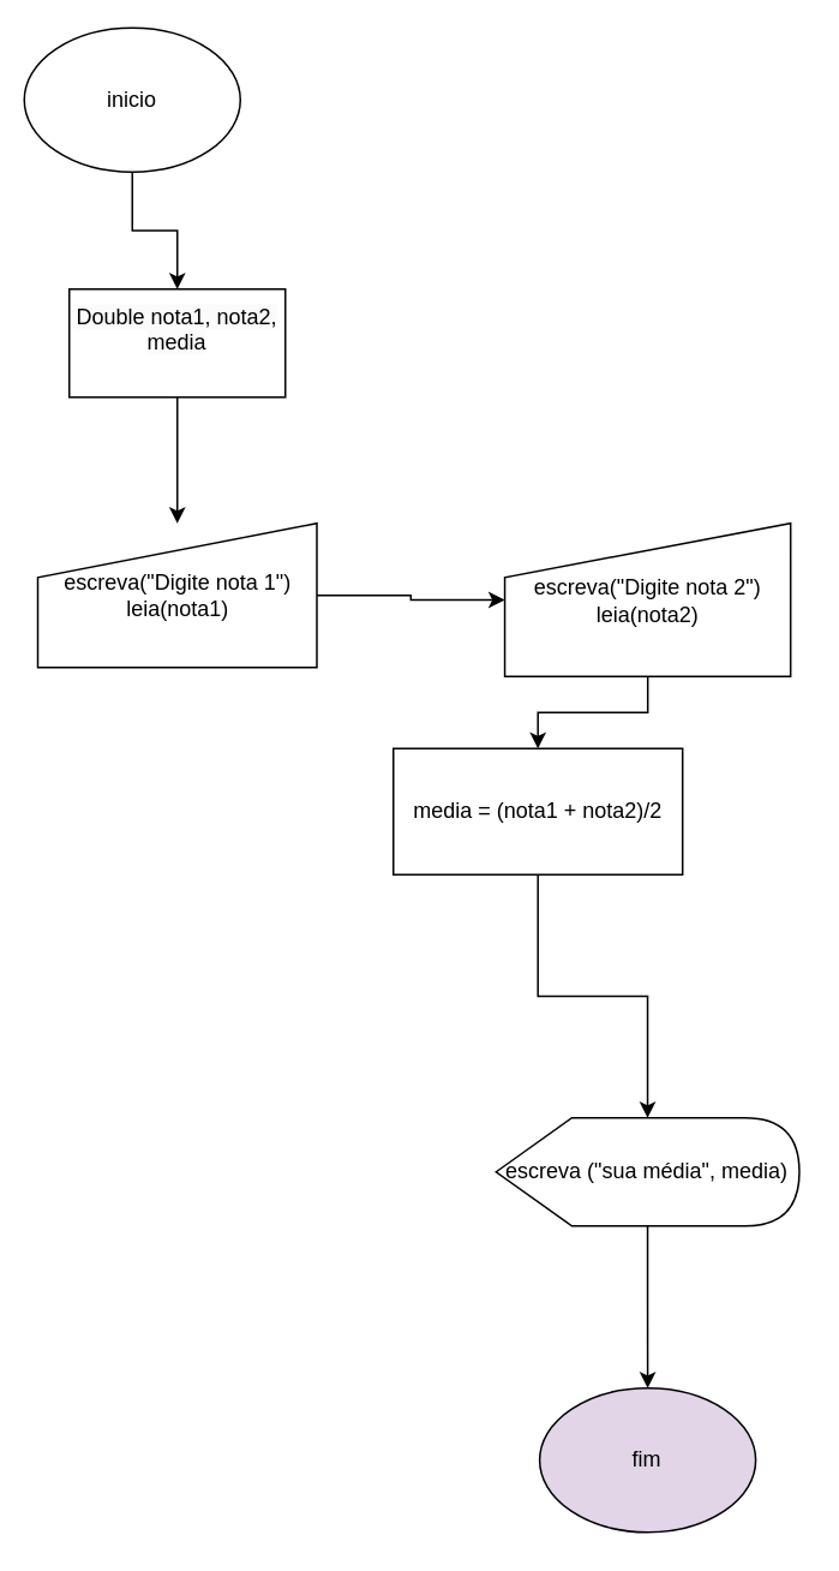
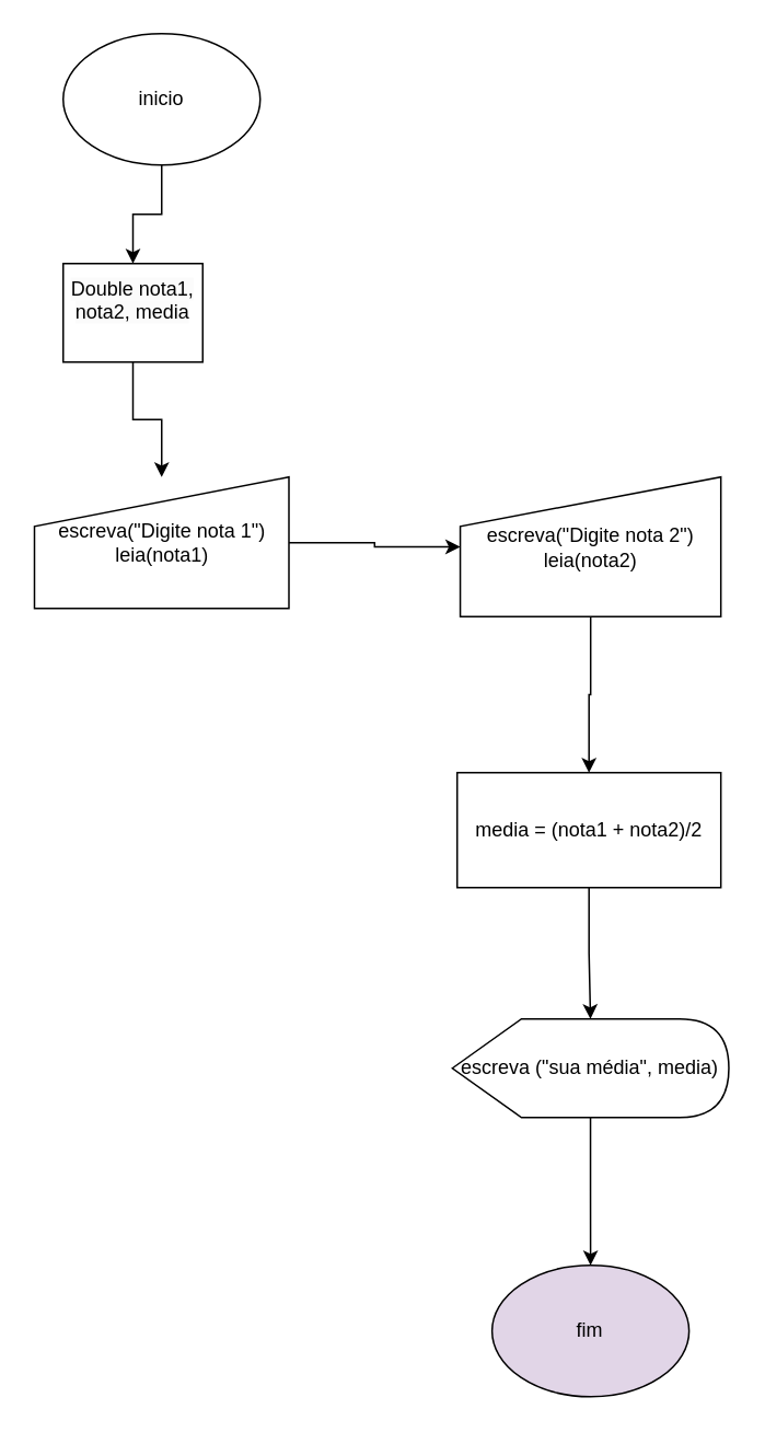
- <mxCell id="13" value="inicio" style="ellipse;whiteSpace=wrap;html=1;" vertex="1" parent="1"><mxGeometry x="13" y="15" width="120" height="80" as="geometry" /></mxCell>
+ <mxCell id="13" value="inicio" style="ellipse;whiteSpace=wrap;html=1;" vertex="1" parent="1"><mxGeometry x="38" y="20" width="120" height="80" as="geometry" /></mxCell>
- <mxCell id="11" value="&#10;&lt;span style=&quot;color: rgb(0, 0, 0); font-family: Helvetica; font-size: 12px; font-style: normal; font-variant-ligatures: normal; font-variant-caps: normal; font-weight: 400; letter-spacing: normal; orphans: 2; text-align: center; text-indent: 0px; text-transform: none; widows: 2; word-spacing: 0px; -webkit-text-stroke-width: 0px; white-space: normal; background-color: rgb(251, 251, 251); text-decoration-thickness: initial; text-decoration-style: initial; text-decoration-color: initial; display: inline !important; float: none;&quot;&gt;Double nota1, nota2, media&lt;/span&gt;&#10;&#10;" style="rounded=0;whiteSpace=wrap;html=1;" vertex="1" parent="1"><mxGeometry x="38" y="160" width="120" height="60" as="geometry" /></mxCell>
+ <mxCell id="11" value="&#10;&lt;span style=&quot;color: rgb(0, 0, 0); font-family: Helvetica; font-size: 12px; font-style: normal; font-variant-ligatures: normal; font-variant-caps: normal; font-weight: 400; letter-spacing: normal; orphans: 2; text-align: center; text-indent: 0px; text-transform: none; widows: 2; word-spacing: 0px; -webkit-text-stroke-width: 0px; white-space: normal; background-color: rgb(251, 251, 251); text-decoration-thickness: initial; text-decoration-style: initial; text-decoration-color: initial; display: inline !important; float: none;&quot;&gt;Double nota1, nota2, media&lt;/span&gt;&#10;&#10;" style="rounded=0;whiteSpace=wrap;html=1;" vertex="1" parent="1"><mxGeometry x="38" y="160" width="85" height="60" as="geometry" /></mxCell>
- <mxCell id="9" value="media = (nota1 + nota2)/2" style="rounded=0;whiteSpace=wrap;html=1;" vertex="1" parent="1"><mxGeometry x="218" y="415" width="160.63" height="70" as="geometry" /></mxCell>
+ <mxCell id="9" value="media = (nota1 + nota2)/2" style="rounded=0;whiteSpace=wrap;html=1;" vertex="1" parent="1"><mxGeometry x="278" y="470" width="160.63" height="70" as="geometry" /></mxCell>
